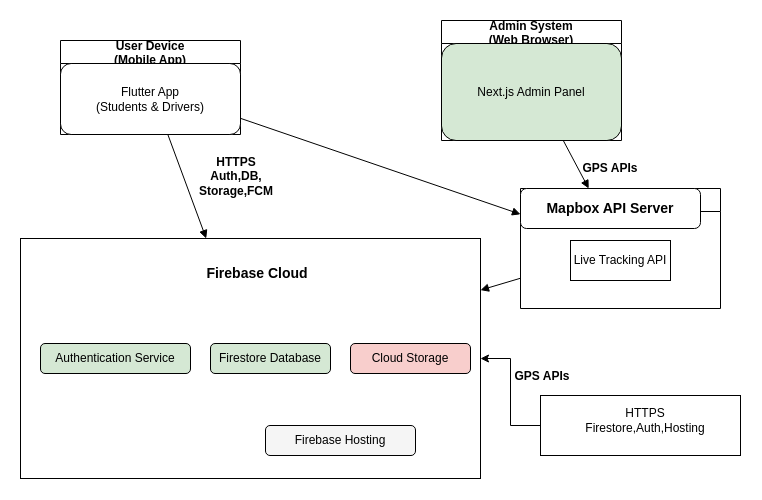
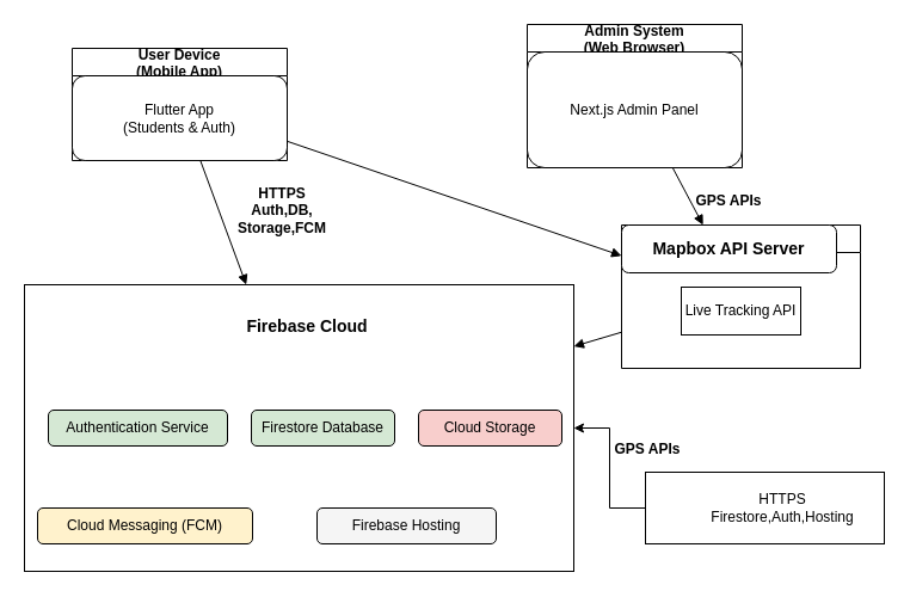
- <mxCell id="5" value="Next.js Admin Panel" style="rounded=1;whiteSpace=wrap;html=1;fillColor=#d5e8d4;" vertex="1" parent="4"><mxGeometry y="23" width="180" height="97" as="geometry" /></mxCell>
+ <mxCell id="5" value="Next.js Admin Panel" style="rounded=1;whiteSpace=wrap;html=1;" vertex="1" parent="4"><mxGeometry y="23" width="180" height="97" as="geometry" /></mxCell>
- <mxCell id="3" value="Flutter App&#10;(Students &amp; Drivers)" style="rounded=1;whiteSpace=wrap;html=1;" vertex="1" parent="2"><mxGeometry y="23" width="180" height="71" as="geometry" /></mxCell>
+ <mxCell id="3" value="Flutter App&#10;(Students &amp; Auth)" style="rounded=1;whiteSpace=wrap;html=1;" vertex="1" parent="2"><mxGeometry y="23" width="180" height="71" as="geometry" /></mxCell>
- <mxCell id="24" value="HTTPS&lt;br&gt;Firestore,Auth,Hosting" style="text;html=1;align=center;verticalAlign=middle;whiteSpace=wrap;rounded=0;" vertex="1" parent="1"><mxGeometry x="580" y="405" width="130" height="30" as="geometry" /></mxCell>
+ <mxCell id="24" value="HTTPS&lt;br&gt;Firestore,Auth,Hosting" style="text;html=1;align=center;verticalAlign=middle;whiteSpace=wrap;rounded=0;" vertex="1" parent="1"><mxGeometry x="590" y="410" width="130" height="30" as="geometry" /></mxCell>
+ <mxCell id="10" value="Cloud Messaging (FCM)" style="rounded=1;whiteSpace=wrap;fillColor=#fff2cc;" vertex="1" parent="1"><mxGeometry x="31" y="425" width="180" height="30" as="geometry" /></mxCell>
